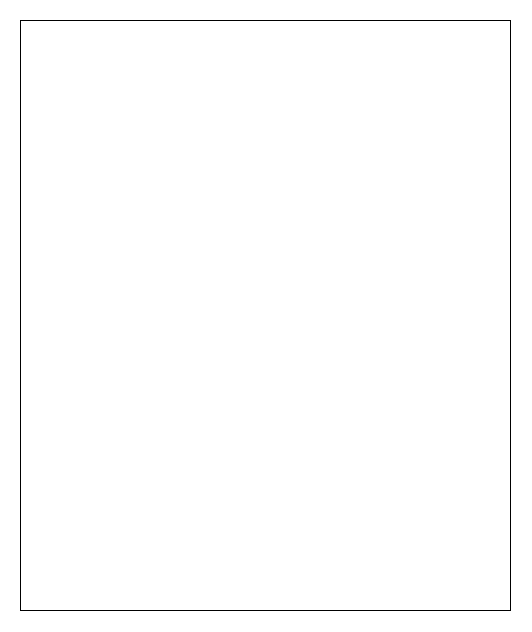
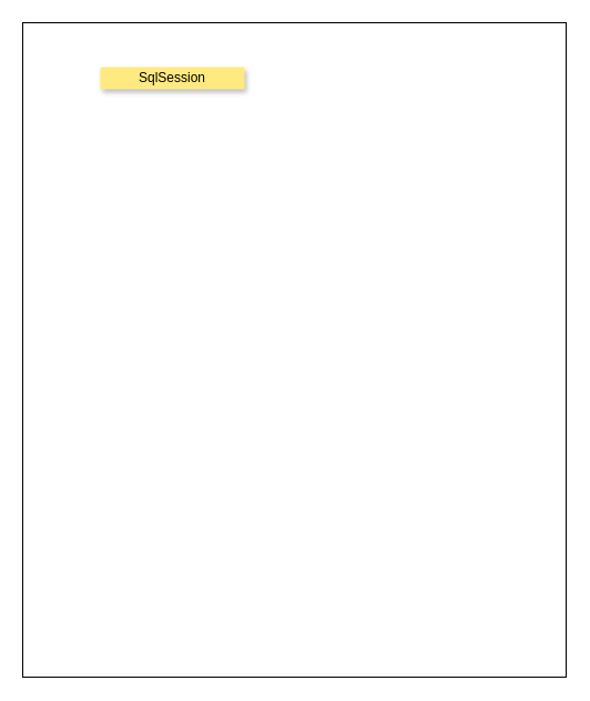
+ <mxCell id="3" value="SqlSession" style="text;html=1;strokeColor=none;align=center;verticalAlign=middle;whiteSpace=wrap;rounded=0;shadow=1;fillColor=#FFEA82;" vertex="1" parent="1"><mxGeometry x="90" y="60" width="130" height="20" as="geometry" /></mxCell>
